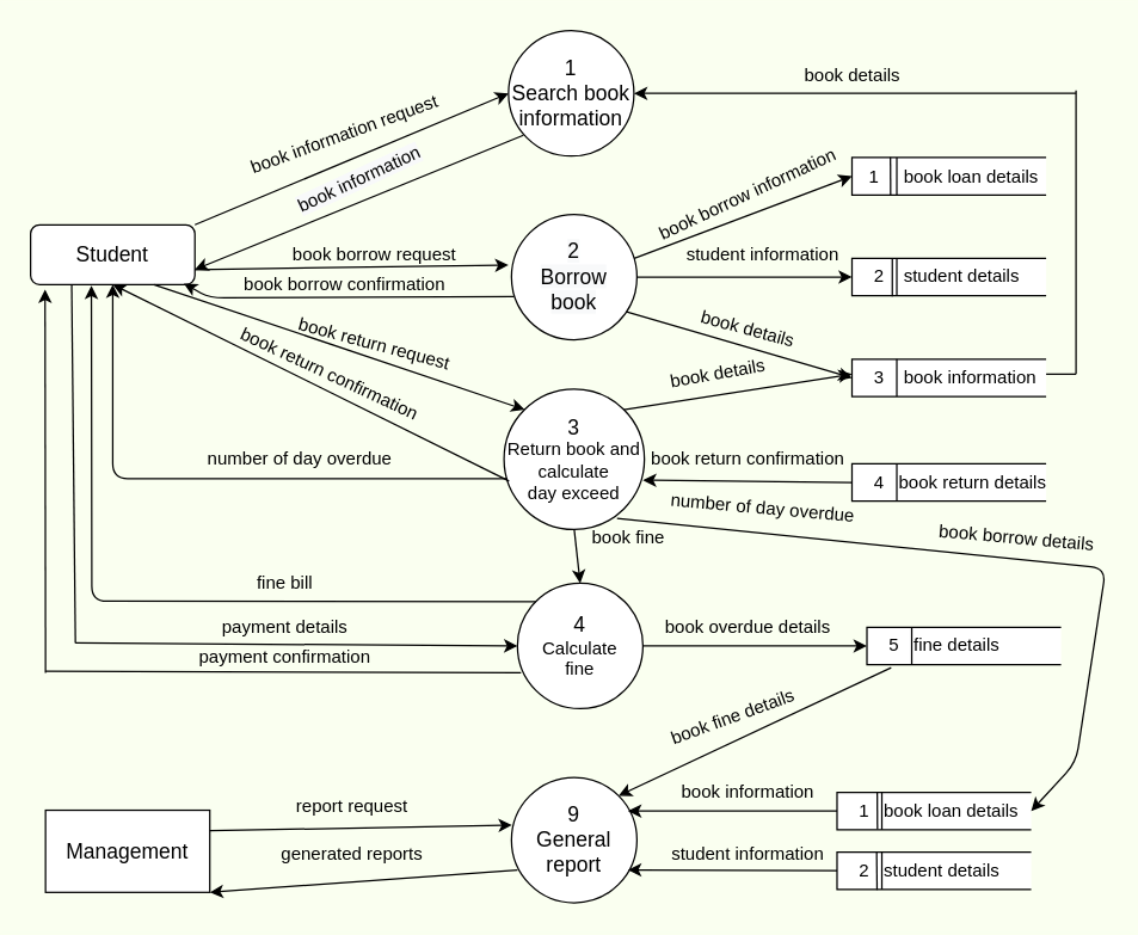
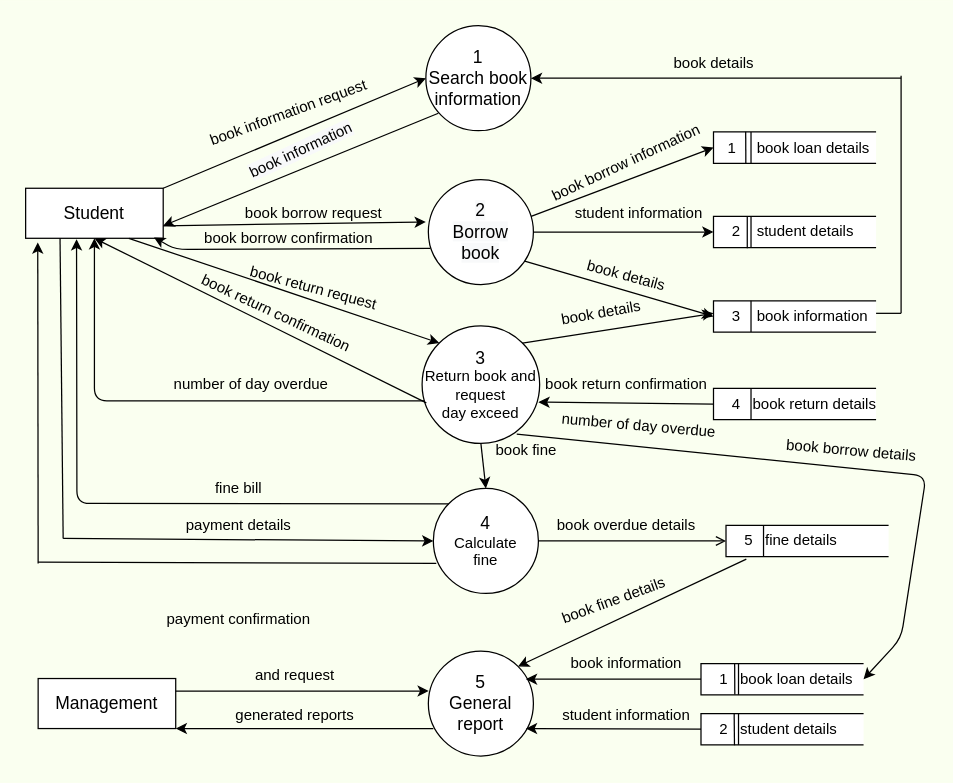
- <mxCell id="2" value="&lt;font style=&quot;font-size: 14px&quot;&gt;Student&lt;/font&gt;" style="whiteSpace=wrap;html=1;rounded=1;" parent="1" vertex="1"><mxGeometry x="20" y="150" width="110" height="40" as="geometry" /></mxCell>
+ <mxCell id="2" value="&lt;font style=&quot;font-size: 14px&quot;&gt;Student&lt;/font&gt;" style="rounded=0;whiteSpace=wrap;html=1;" parent="1" vertex="1"><mxGeometry x="20" y="150" width="110" height="40" as="geometry" /></mxCell>
- <mxCell id="22" value="&lt;span style=&quot;font-size: 14px&quot;&gt;3&lt;br&gt;&lt;/span&gt;Return book and&lt;br&gt;&amp;nbsp;calculate&amp;nbsp;&lt;br&gt;day exceed" style="ellipse;whiteSpace=wrap;html=1;aspect=fixed;" parent="1" vertex="1"><mxGeometry x="337" y="260" width="94" height="94" as="geometry" /></mxCell>
+ <mxCell id="22" value="&lt;span style=&quot;font-size: 14px&quot;&gt;3&lt;br&gt;&lt;/span&gt;Return book and&lt;br&gt;&amp;nbsp;request&amp;nbsp;&lt;br&gt;day exceed" style="ellipse;whiteSpace=wrap;html=1;aspect=fixed;" parent="1" vertex="1"><mxGeometry x="337" y="260" width="94" height="94" as="geometry" /></mxCell>
- <mxCell id="62" value="" style="endArrow=classic;html=1;exitX=1;exitY=0.5;exitDx=0;exitDy=0;entryX=0;entryY=0.5;entryDx=0;entryDy=0;" parent="1" source="32" target="61" edge="1"><mxGeometry width="50" height="50" relative="1" as="geometry"><mxPoint x="400" y="400" as="sourcePoint" /><mxPoint x="450" y="350" as="targetPoint" /></mxGeometry></mxCell>
+ <mxCell id="62" value="" style="endArrow=open;html=1;exitX=1;exitY=0.5;exitDx=0;exitDy=0;entryX=0;entryY=0.5;entryDx=0;entryDy=0;" parent="1" source="32" target="61" edge="1"><mxGeometry width="50" height="50" relative="1" as="geometry"><mxPoint x="400" y="400" as="sourcePoint" /><mxPoint x="450" y="350" as="targetPoint" /></mxGeometry></mxCell>
- <mxCell id="38" value="payment confirmation" style="text;html=1;align=center;verticalAlign=middle;resizable=0;points=[];autosize=1;" parent="1" vertex="1"><mxGeometry x="125" y="430" width="130" height="20" as="geometry" /></mxCell>
+ <mxCell id="38" value="payment confirmation" style="text;html=1;align=center;verticalAlign=middle;resizable=0;points=[];autosize=1;" parent="1" vertex="1"><mxGeometry x="125" y="485" width="130" height="20" as="geometry" /></mxCell>
- <mxCell id="47" value="report request" style="text;html=1;align=center;verticalAlign=middle;resizable=0;points=[];autosize=1;" parent="1" vertex="1"><mxGeometry x="190" y="530" width="90" height="20" as="geometry" /></mxCell>
+ <mxCell id="47" value="and request" style="text;html=1;align=center;verticalAlign=middle;resizable=0;points=[];autosize=1;" parent="1" vertex="1"><mxGeometry x="190" y="530" width="90" height="20" as="geometry" /></mxCell>
- <mxCell id="43" value="&lt;span style=&quot;font-size: 14px&quot;&gt;9&lt;br&gt;General&lt;br&gt;report&lt;br&gt;&lt;/span&gt;" style="ellipse;whiteSpace=wrap;html=1;aspect=fixed;" parent="1" vertex="1"><mxGeometry x="342" y="520" width="84" height="84" as="geometry" /></mxCell>
+ <mxCell id="43" value="&lt;span style=&quot;font-size: 14px&quot;&gt;5&lt;br&gt;General&lt;br&gt;report&lt;br&gt;&lt;/span&gt;" style="ellipse;whiteSpace=wrap;html=1;aspect=fixed;" parent="1" vertex="1"><mxGeometry x="342" y="520" width="84" height="84" as="geometry" /></mxCell>
- <mxCell id="44" value="&lt;font style=&quot;font-size: 14px&quot;&gt;Management&lt;/font&gt;" style="rounded=0;whiteSpace=wrap;html=1;" parent="1" vertex="1"><mxGeometry x="30" y="542" width="110" height="55" as="geometry" /></mxCell>
+ <mxCell id="44" value="&lt;font style=&quot;font-size: 14px&quot;&gt;Management&lt;/font&gt;" style="rounded=0;whiteSpace=wrap;html=1;" parent="1" vertex="1"><mxGeometry x="30" y="542" width="110" height="40" as="geometry" /></mxCell>
